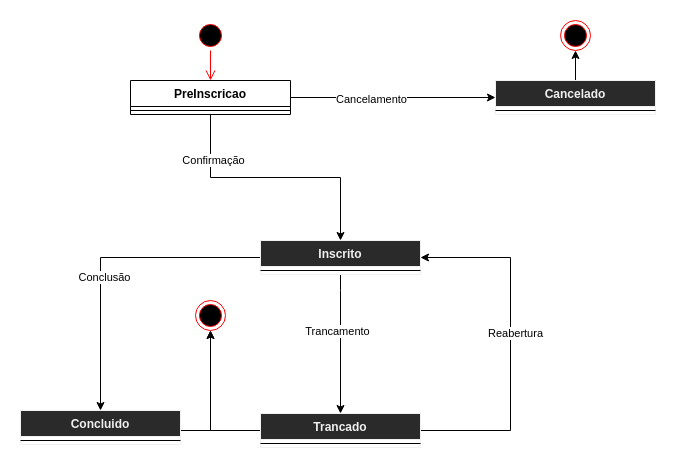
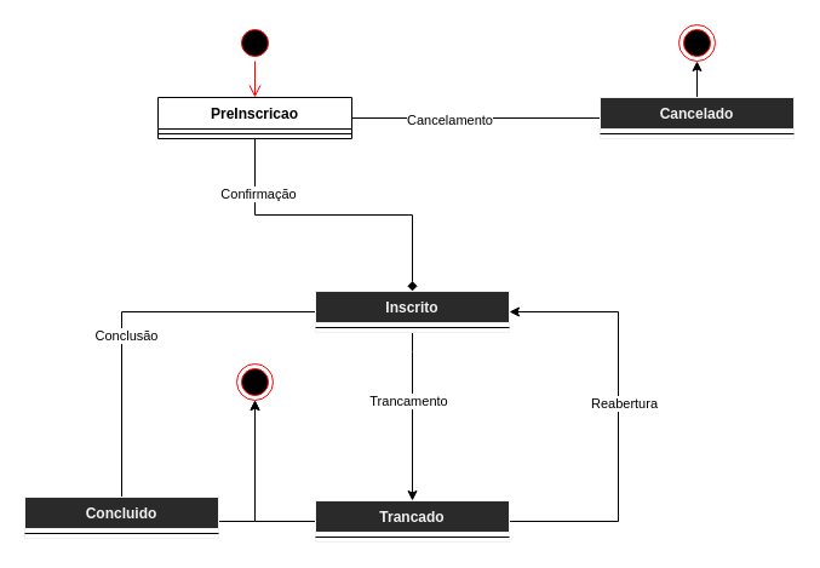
- <mxCell id="6" value="" style="edgeStyle=orthogonalEdgeStyle;rounded=0;orthogonalLoop=1;jettySize=auto;html=1;" edge="1" parent="1" source="8" target="25"><mxGeometry relative="1" as="geometry" /></mxCell>
+ <mxCell id="6" value="" style="edgeStyle=orthogonalEdgeStyle;rounded=0;orthogonalLoop=1;jettySize=auto;html=1;endArrow=none;" edge="1" parent="1" source="8" target="25"><mxGeometry relative="1" as="geometry" /></mxCell>
- <mxCell id="4" value="" style="edgeStyle=orthogonalEdgeStyle;rounded=0;orthogonalLoop=1;jettySize=auto;html=1;" edge="1" parent="1" source="8" target="14"><mxGeometry relative="1" as="geometry" /></mxCell>
+ <mxCell id="4" value="" style="edgeStyle=orthogonalEdgeStyle;rounded=0;orthogonalLoop=1;jettySize=auto;html=1;endArrow=diamond;" edge="1" parent="1" source="8" target="14"><mxGeometry relative="1" as="geometry" /></mxCell>
- <mxCell id="12" value="" style="edgeStyle=orthogonalEdgeStyle;rounded=0;orthogonalLoop=1;jettySize=auto;html=1;" edge="1" parent="1" source="14" target="22"><mxGeometry relative="1" as="geometry" /></mxCell>
+ <mxCell id="12" value="" style="edgeStyle=orthogonalEdgeStyle;rounded=0;orthogonalLoop=1;jettySize=auto;html=1;endArrow=none;" edge="1" parent="1" source="14" target="22"><mxGeometry relative="1" as="geometry" /></mxCell>
